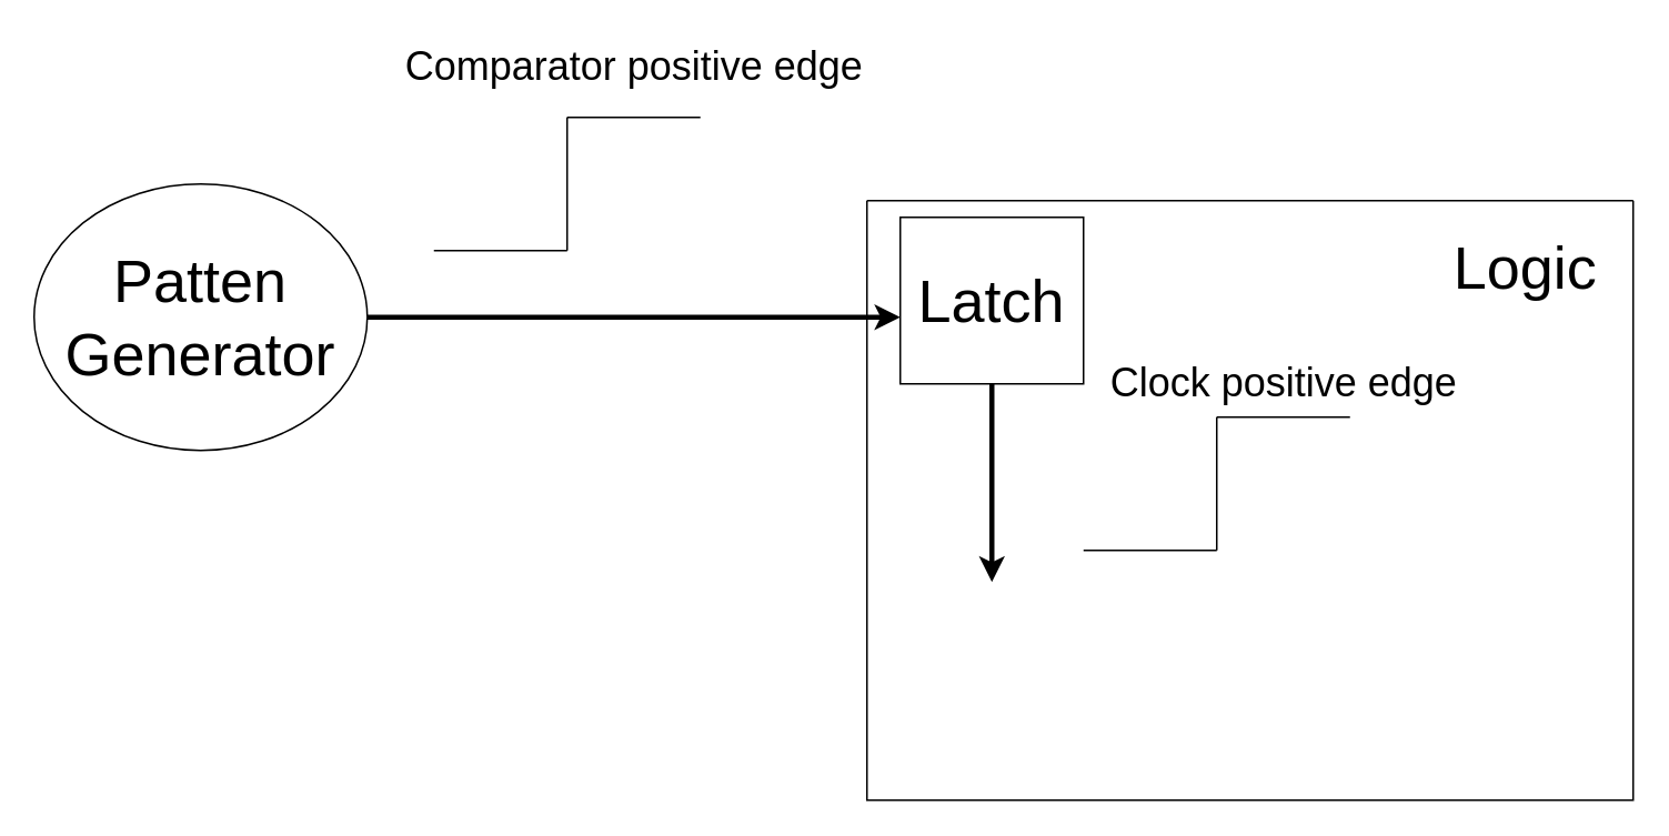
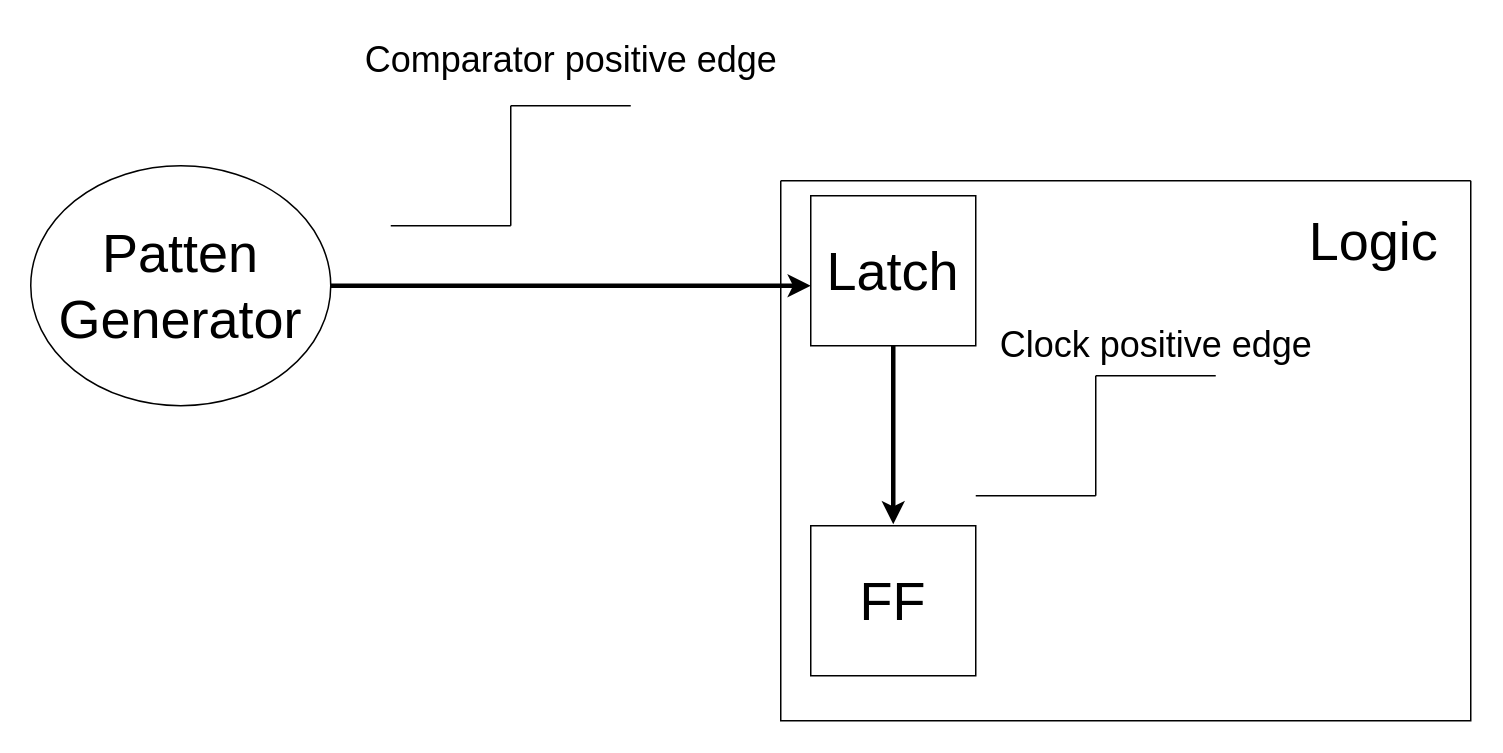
+ <mxCell id="8" value="&lt;font style=&quot;font-size: 36px;&quot;&gt;FF&lt;/font&gt;" style="rounded=0;whiteSpace=wrap;html=1;" parent="4" vertex="1"><mxGeometry x="20" y="230" width="110" height="100" as="geometry" /></mxCell>
